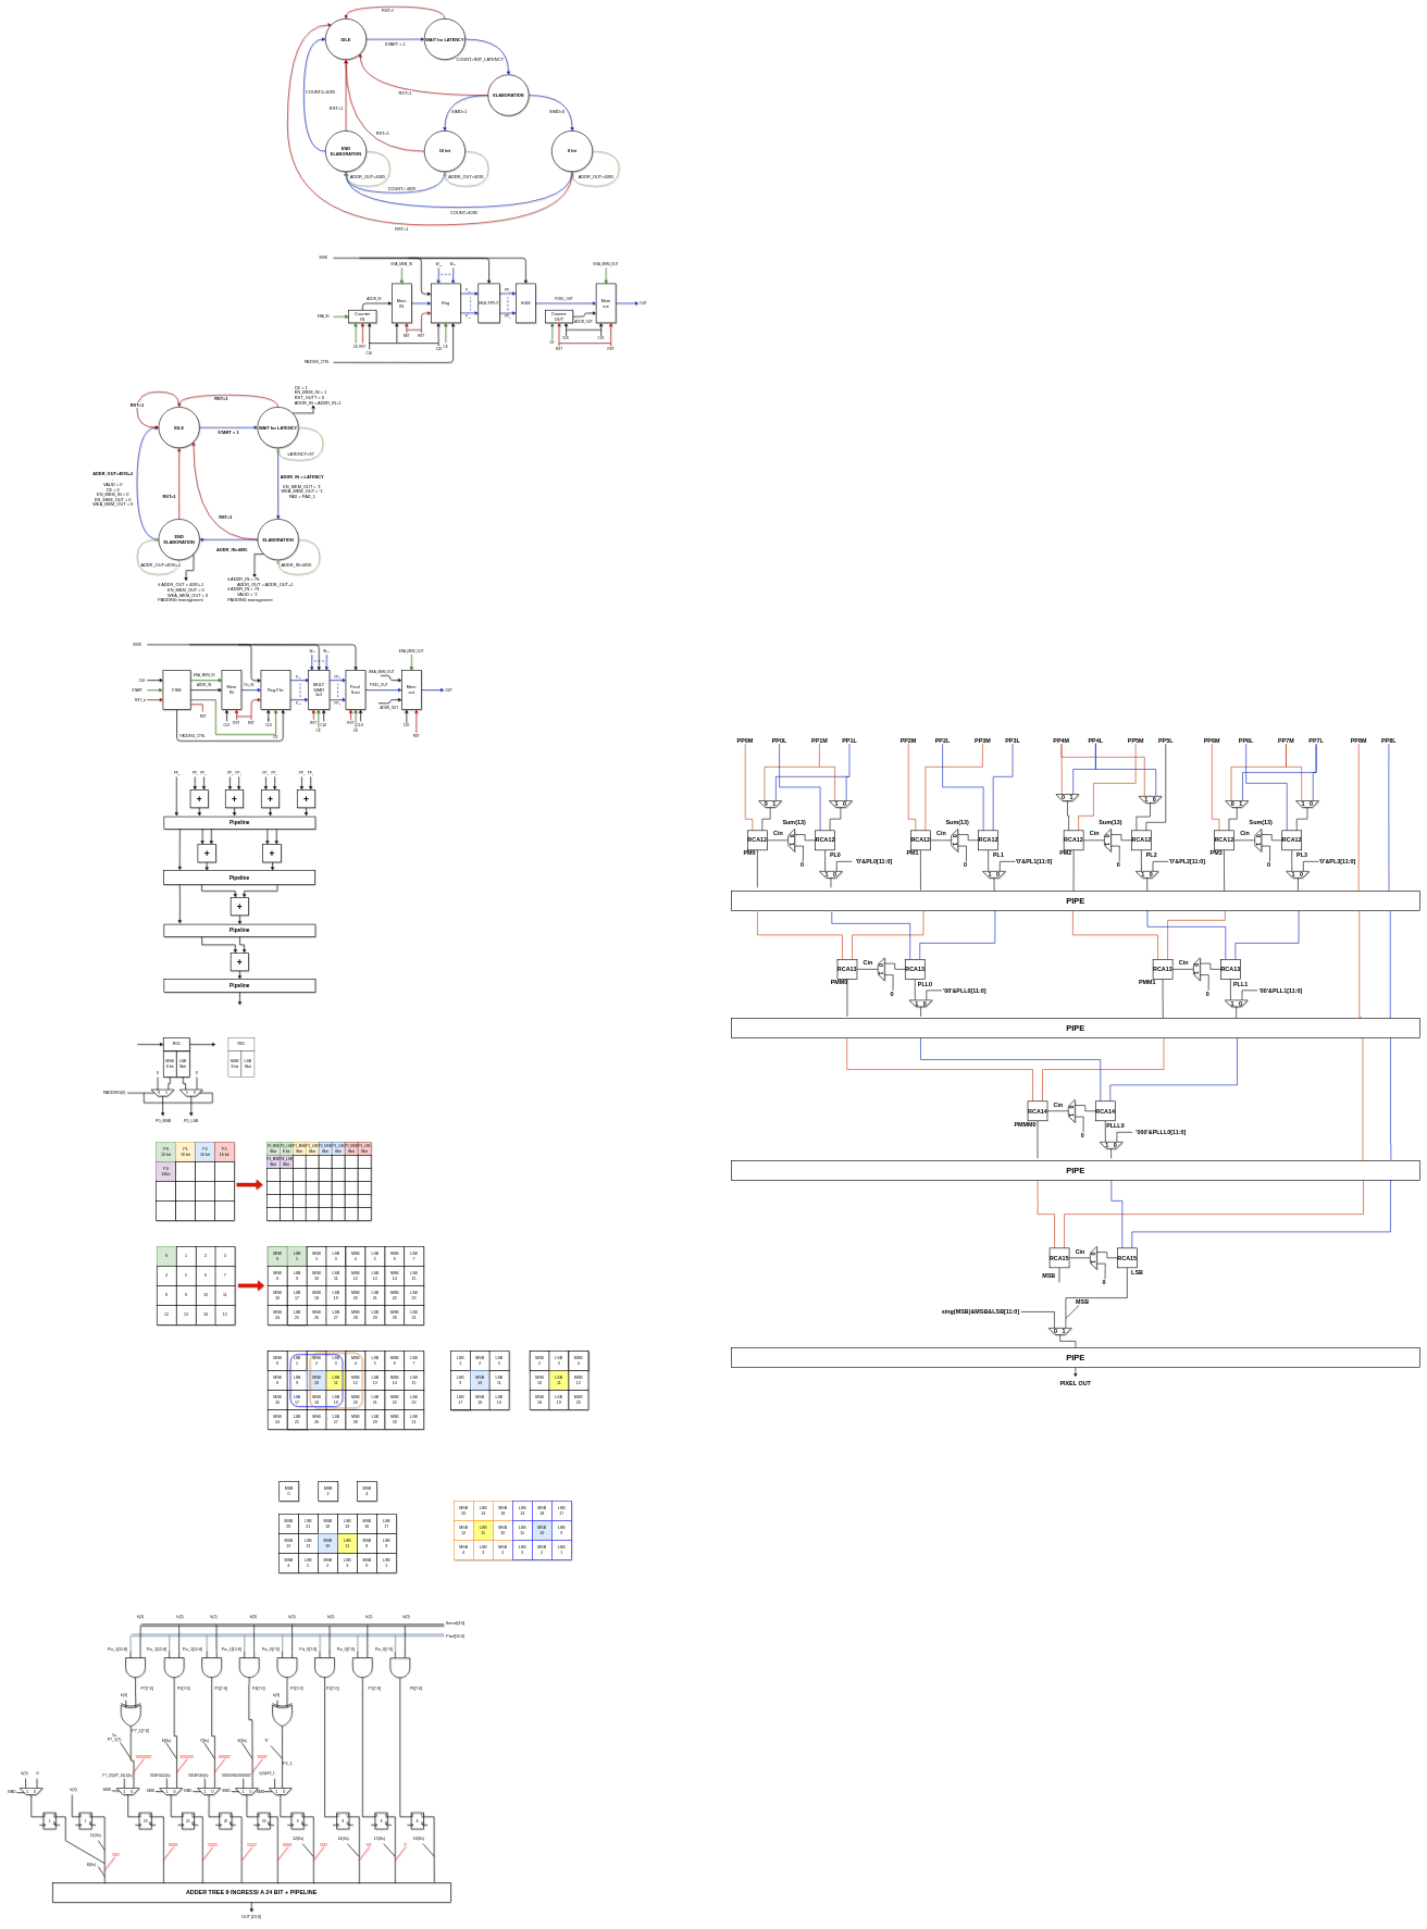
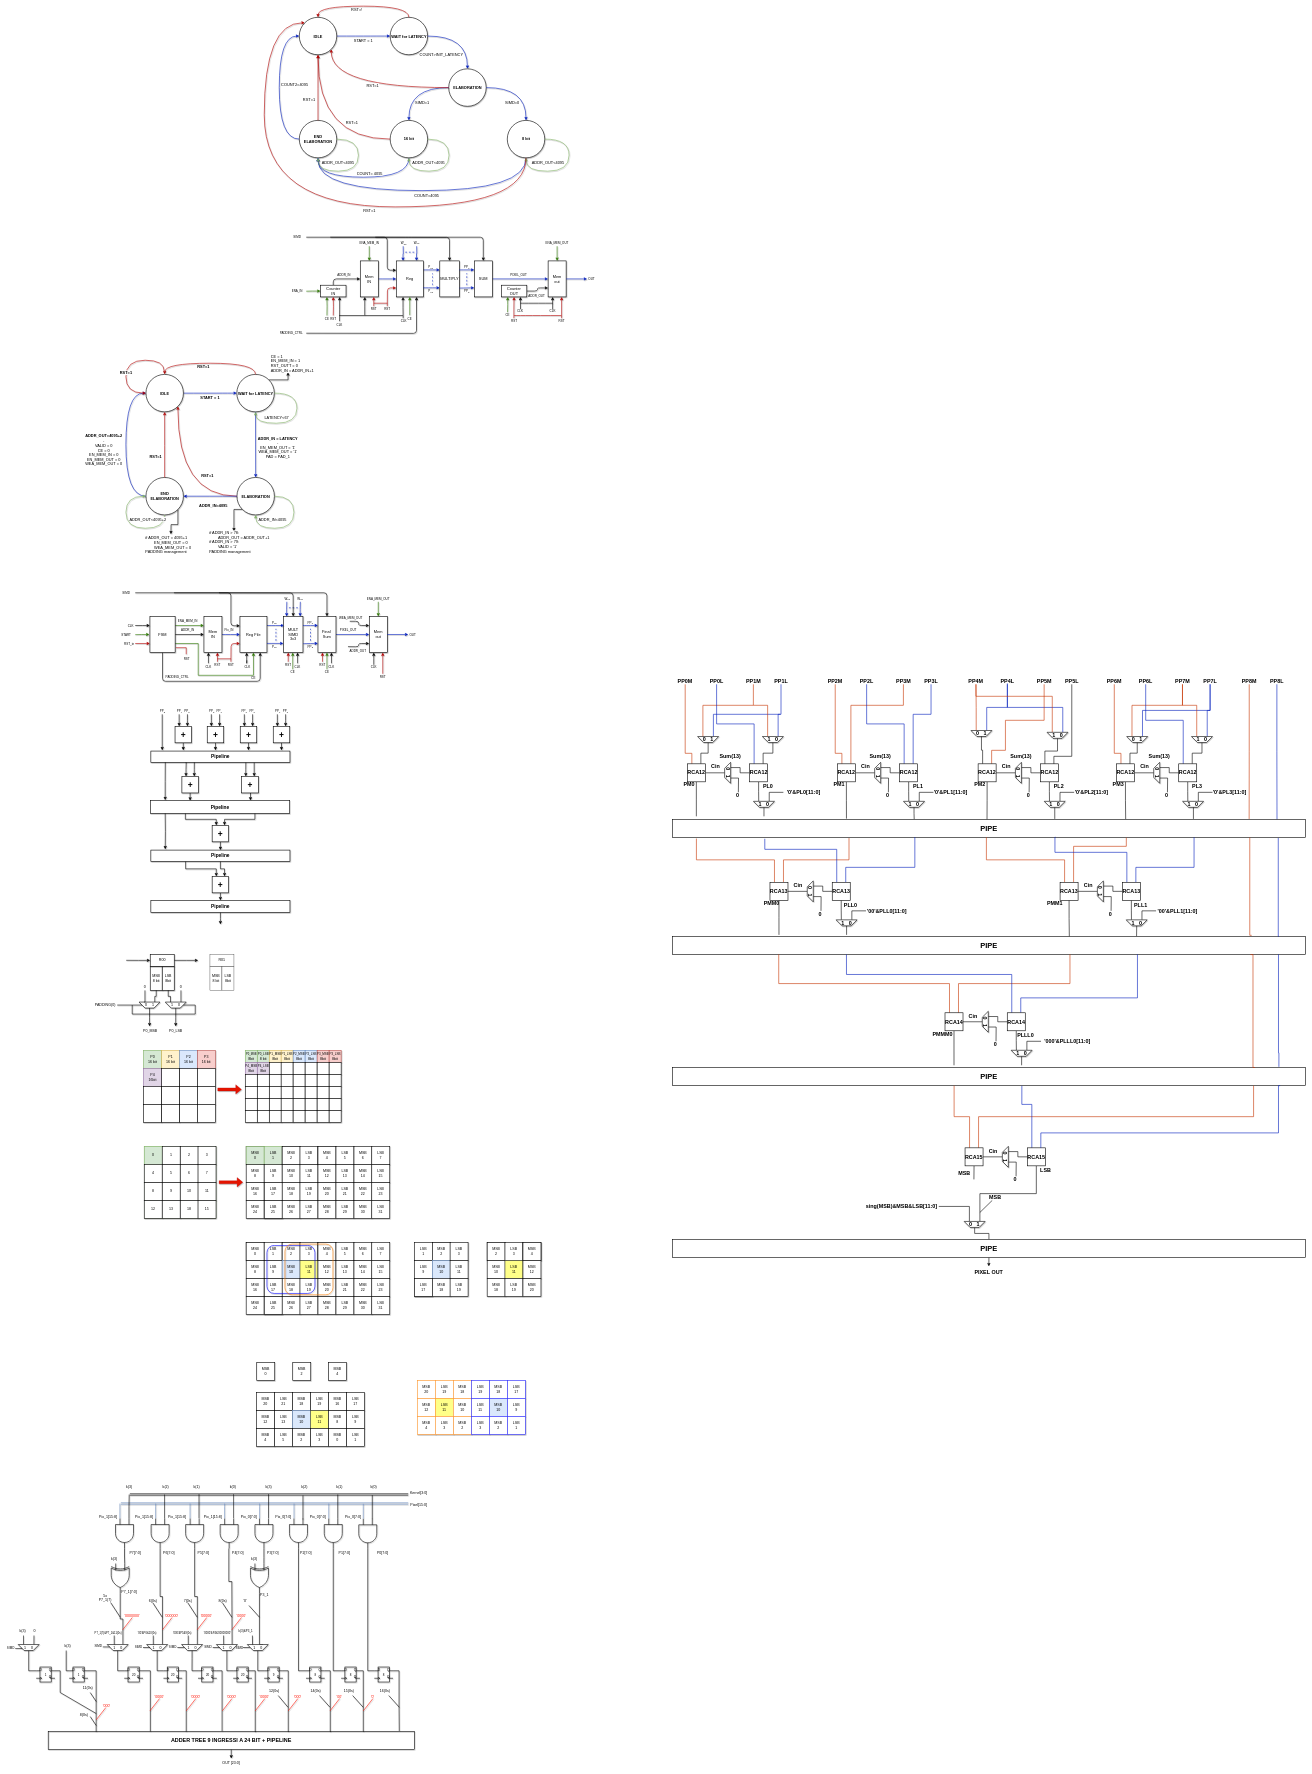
- <mxCell id="558" value="P3_1" style="text;html=1;strokeColor=none;fillColor=none;align=center;verticalAlign=middle;whiteSpace=wrap;rounded=0;shadow=1;" parent="1" vertex="1"><mxGeometry x="868.44" y="5390" width="25.06" height="30" as="geometry" /></mxCell>
+ <mxCell id="558" value="P3_1" style="text;html=1;strokeColor=none;fillColor=none;align=center;verticalAlign=middle;whiteSpace=wrap;rounded=0;shadow=1;" parent="1" vertex="1"><mxGeometry x="868.44" y="5300" width="25.06" height="30" as="geometry" /></mxCell>
